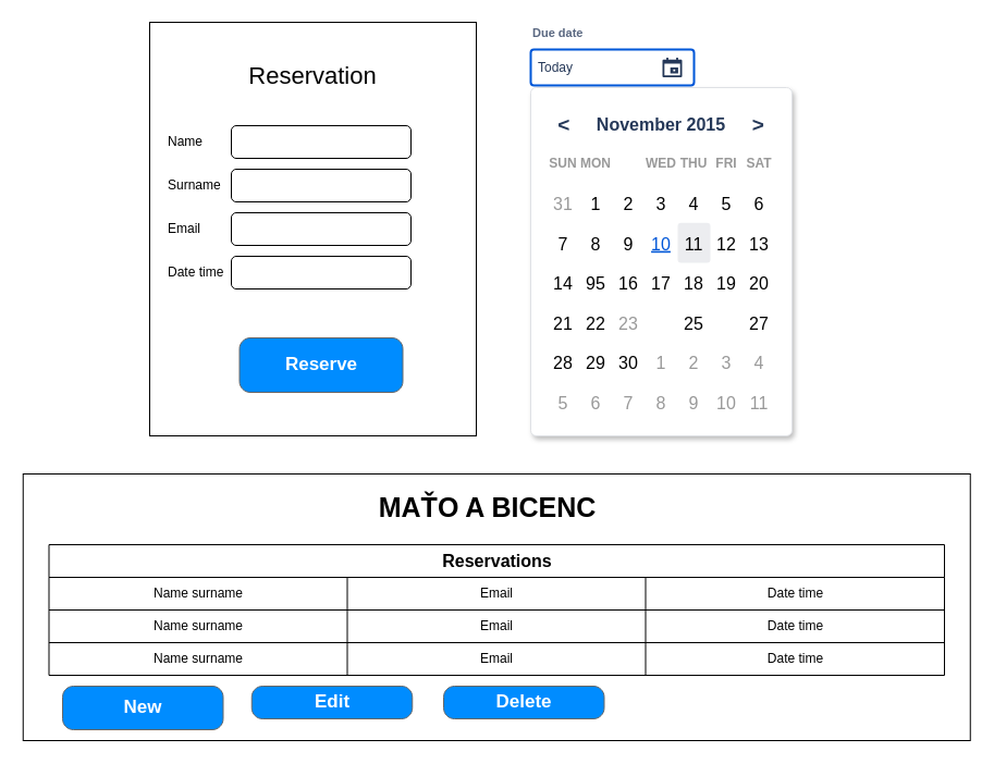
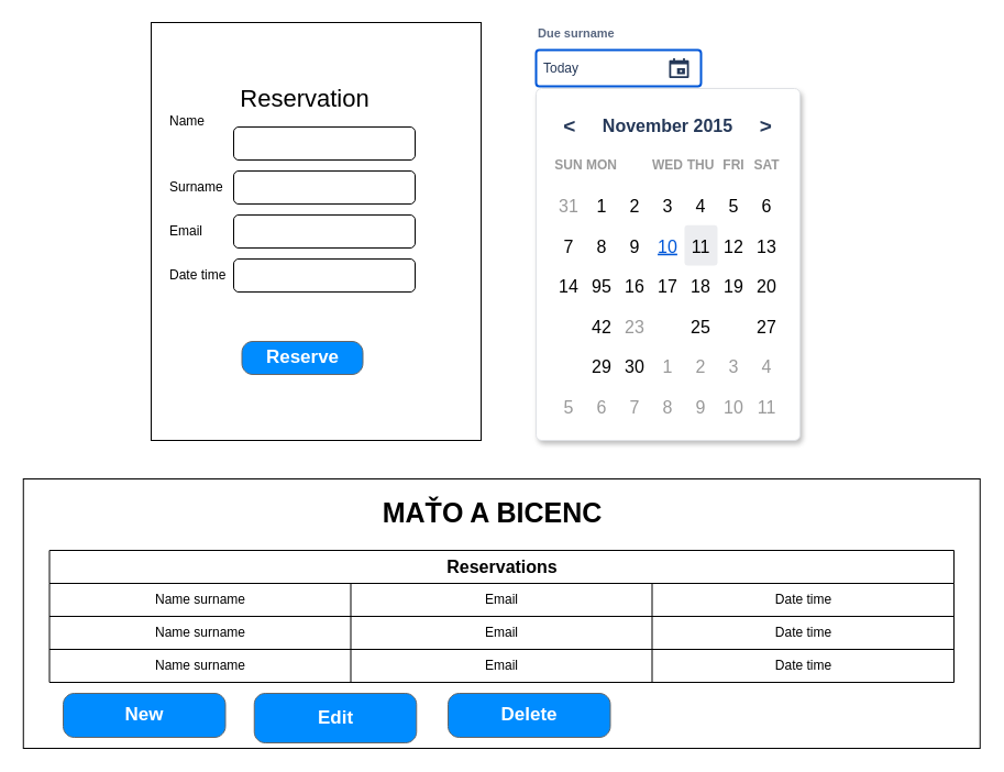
- <mxCell id="13" value="Due date" style="fillColor=none;strokeColor=none;html=1;fontSize=11;fontStyle=0;align=left;fontColor=#596780;fontStyle=1;fontSize=11" vertex="1" parent="1"><mxGeometry x="487" y="20" width="240" height="20" as="geometry" /></mxCell>
+ <mxCell id="13" value="Due surname" style="fillColor=none;strokeColor=none;html=1;fontSize=11;fontStyle=0;align=left;fontColor=#596780;fontStyle=1;fontSize=11" vertex="1" parent="1"><mxGeometry x="487" y="20" width="240" height="20" as="geometry" /></mxCell>
- <mxCell id="12" value="&lt;font style=&quot;font-size: 22px&quot;&gt;Reservation&lt;/font&gt;" style="text;html=1;strokeColor=none;fillColor=none;align=center;verticalAlign=middle;whiteSpace=wrap;rounded=0;shadow=0;glass=0;sketch=0;" parent="1" vertex="1"><mxGeometry x="247" y="60" width="80" height="20" as="geometry" /></mxCell>
+ <mxCell id="12" value="&lt;font style=&quot;font-size: 22px&quot;&gt;Reservation&lt;/font&gt;" style="text;html=1;strokeColor=none;fillColor=none;align=center;verticalAlign=middle;whiteSpace=wrap;rounded=0;shadow=0;glass=0;sketch=0;" parent="1" vertex="1"><mxGeometry x="237" y="80" width="80" height="20" as="geometry" /></mxCell>
- <mxCell id="3" value="Name" style="text;html=1;strokeColor=none;fillColor=none;align=left;verticalAlign=middle;whiteSpace=wrap;rounded=0;shadow=0;glass=0;sketch=0;" parent="1" vertex="1"><mxGeometry x="152" y="120" width="40" height="20" as="geometry" /></mxCell>
+ <mxCell id="3" value="Name" style="text;html=1;strokeColor=none;fillColor=none;align=left;verticalAlign=middle;whiteSpace=wrap;rounded=0;shadow=0;glass=0;sketch=0;" parent="1" vertex="1"><mxGeometry x="152" y="100" width="40" height="20" as="geometry" /></mxCell>
- <mxCell id="47" value="21" style="strokeColor=none;fillColor=none;fontColor=#000000;fontSize=16" vertex="1" parent="16"><mxGeometry x="15.0" y="197.486" width="30.0" height="36.571" as="geometry" /></mxCell>
- <mxCell id="48" value="22" style="strokeColor=none;fillColor=none;fontColor=#000000;fontSize=16" vertex="1" parent="16"><mxGeometry x="45" y="197.486" width="30.0" height="36.571" as="geometry" /></mxCell>
+ <mxCell id="48" value="42" style="strokeColor=none;fillColor=none;fontColor=#000000;fontSize=16" vertex="1" parent="16"><mxGeometry x="45" y="197.486" width="30.0" height="36.571" as="geometry" /></mxCell>
- <mxCell id="52" value="28" style="strokeColor=none;fillColor=none;fontColor=#000000;fontSize=16" vertex="1" parent="16"><mxGeometry x="15.0" y="234.057" width="30.0" height="36.571" as="geometry" /></mxCell>
- <mxCell id="11" value="Reserve" style="strokeWidth=1;shadow=0;dashed=0;align=center;html=1;shape=mxgraph.mockup.buttons.button;strokeColor=#666666;fontColor=#ffffff;mainText=;buttonStyle=round;fontSize=17;fontStyle=1;fillColor=#008cff;whiteSpace=wrap;rounded=0;glass=0;sketch=0;" parent="1" vertex="1"><mxGeometry x="219.5" y="310" width="150" height="50" as="geometry" /></mxCell>
+ <mxCell id="11" value="Reserve" style="strokeWidth=1;shadow=0;dashed=0;align=center;html=1;shape=mxgraph.mockup.buttons.button;strokeColor=#666666;fontColor=#ffffff;mainText=;buttonStyle=round;fontSize=17;fontStyle=1;fillColor=#008cff;whiteSpace=wrap;rounded=0;glass=0;sketch=0;" parent="1" vertex="1"><mxGeometry x="219.5" y="310" width="110" height="30" as="geometry" /></mxCell>
- <mxCell id="68" value="Edit" style="strokeWidth=1;shadow=0;dashed=0;align=center;html=1;shape=mxgraph.mockup.buttons.button;strokeColor=#666666;fontColor=#ffffff;mainText=;buttonStyle=round;fontSize=17;fontStyle=1;fillColor=#008cff;whiteSpace=wrap;rounded=0;glass=0;sketch=0;" vertex="1" parent="1"><mxGeometry x="230.75" y="630" width="147.5" height="30" as="geometry" /></mxCell>
+ <mxCell id="68" value="Edit" style="strokeWidth=1;shadow=0;dashed=0;align=center;html=1;shape=mxgraph.mockup.buttons.button;strokeColor=#666666;fontColor=#ffffff;mainText=;buttonStyle=round;fontSize=17;fontStyle=1;fillColor=#008cff;whiteSpace=wrap;rounded=0;glass=0;sketch=0;" vertex="1" parent="1"><mxGeometry x="230.75" y="630" width="147.5" height="45" as="geometry" /></mxCell>
- <mxCell id="70" value="Delete" style="strokeWidth=1;shadow=0;dashed=0;align=center;html=1;shape=mxgraph.mockup.buttons.button;strokeColor=#666666;fontColor=#ffffff;mainText=;buttonStyle=round;fontSize=17;fontStyle=1;fillColor=#008cff;whiteSpace=wrap;rounded=0;glass=0;sketch=0;" vertex="1" parent="1"><mxGeometry x="407" y="630" width="147.5" height="30" as="geometry" /></mxCell>
+ <mxCell id="70" value="Delete" style="strokeWidth=1;shadow=0;dashed=0;align=center;html=1;shape=mxgraph.mockup.buttons.button;strokeColor=#666666;fontColor=#ffffff;mainText=;buttonStyle=round;fontSize=17;fontStyle=1;fillColor=#008cff;whiteSpace=wrap;rounded=0;glass=0;sketch=0;" vertex="1" parent="1"><mxGeometry x="407" y="630" width="147.5" height="40" as="geometry" /></mxCell>
